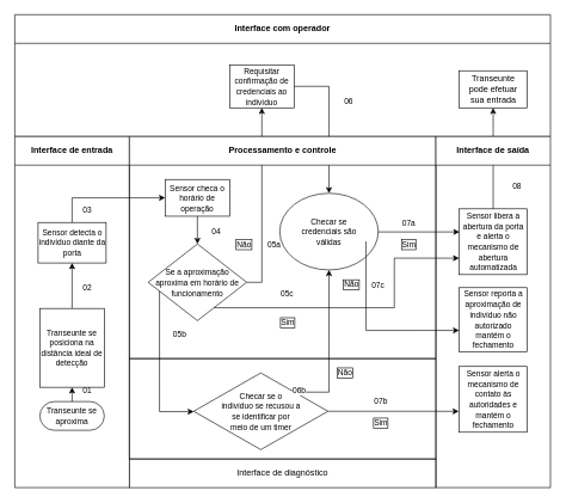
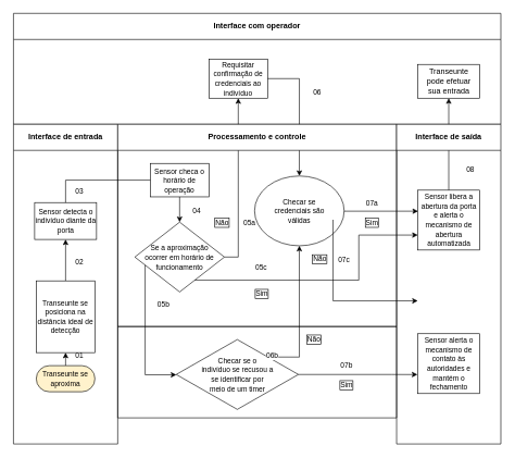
- <mxCell id="49" style="edgeStyle=orthogonalEdgeStyle;rounded=0;orthogonalLoop=1;jettySize=auto;html=1;exitX=0.5;exitY=0;exitDx=0;exitDy=0;entryX=0;entryY=0.5;entryDx=0;entryDy=0;" edge="1" parent="1" source="13" target="29"><mxGeometry relative="1" as="geometry" /></mxCell>
+ <mxCell id="49" style="edgeStyle=orthogonalEdgeStyle;rounded=0;orthogonalLoop=1;jettySize=auto;html=1;exitX=0.5;exitY=0;exitDx=0;exitDy=0;entryX=0;entryY=0.5;entryDx=0;entryDy=0;endArrow=none;" edge="1" parent="1" source="13" target="29"><mxGeometry relative="1" as="geometry" /></mxCell>
- <mxCell id="26" value="&lt;div&gt;&lt;font style=&quot;font-size: 11px&quot;&gt;Se a aproximação &lt;br&gt;&lt;/font&gt;&lt;/div&gt;&lt;div&gt;&lt;font style=&quot;font-size: 11px&quot;&gt;aproxima em horário de funcionamento&lt;/font&gt;&lt;/div&gt;" style="rhombus;whiteSpace=wrap;html=1;" vertex="1" parent="24"><mxGeometry x="26.25" y="150" width="137.5" height="107" as="geometry" /></mxCell>
+ <mxCell id="26" value="&lt;div&gt;&lt;font style=&quot;font-size: 11px&quot;&gt;Se a aproximação &lt;br&gt;&lt;/font&gt;&lt;/div&gt;&lt;div&gt;&lt;font style=&quot;font-size: 11px&quot;&gt;ocorrer em horário de funcionamento&lt;/font&gt;&lt;/div&gt;" style="rhombus;whiteSpace=wrap;html=1;" vertex="1" parent="24"><mxGeometry x="26.25" y="150" width="137.5" height="107" as="geometry" /></mxCell>
- <mxCell id="4" value="&lt;font style=&quot;font-size: 11px&quot;&gt;Sensor reporta a aproximação de indivíduo não autorizado mantém o fechamento&lt;br&gt;&lt;/font&gt;" style="rounded=0;whiteSpace=wrap;html=1;" vertex="1" parent="1"><mxGeometry x="640.5" y="401" width="95" height="89.37" as="geometry" /></mxCell>
- <mxCell id="12" value="&lt;font style=&quot;font-size: 11px&quot;&gt;Transeunte se aproxima&lt;/font&gt;" style="rounded=1;whiteSpace=wrap;html=1;arcSize=50;" vertex="1" parent="9"><mxGeometry x="35" y="370" width="90" height="40" as="geometry" /></mxCell>
+ <mxCell id="12" value="&lt;font style=&quot;font-size: 11px&quot;&gt;Transeunte se aproxima&lt;/font&gt;" style="rounded=1;whiteSpace=wrap;html=1;arcSize=50;fillColor=#fff2cc;" vertex="1" parent="9"><mxGeometry x="35" y="370" width="90" height="40" as="geometry" /></mxCell>
- <mxCell id="17" value="Interface de diagnóstico" style="rounded=0;whiteSpace=wrap;html=1;" vertex="1" parent="1"><mxGeometry x="180" y="640" width="428" height="40" as="geometry" /></mxCell>
